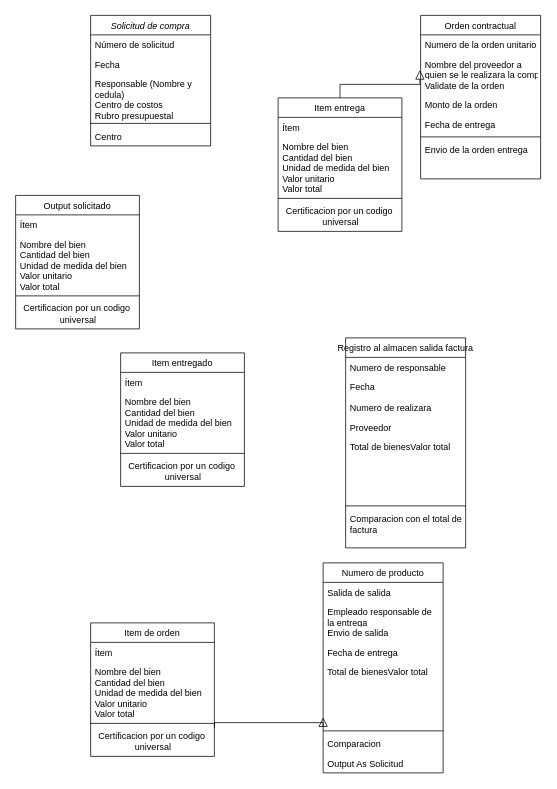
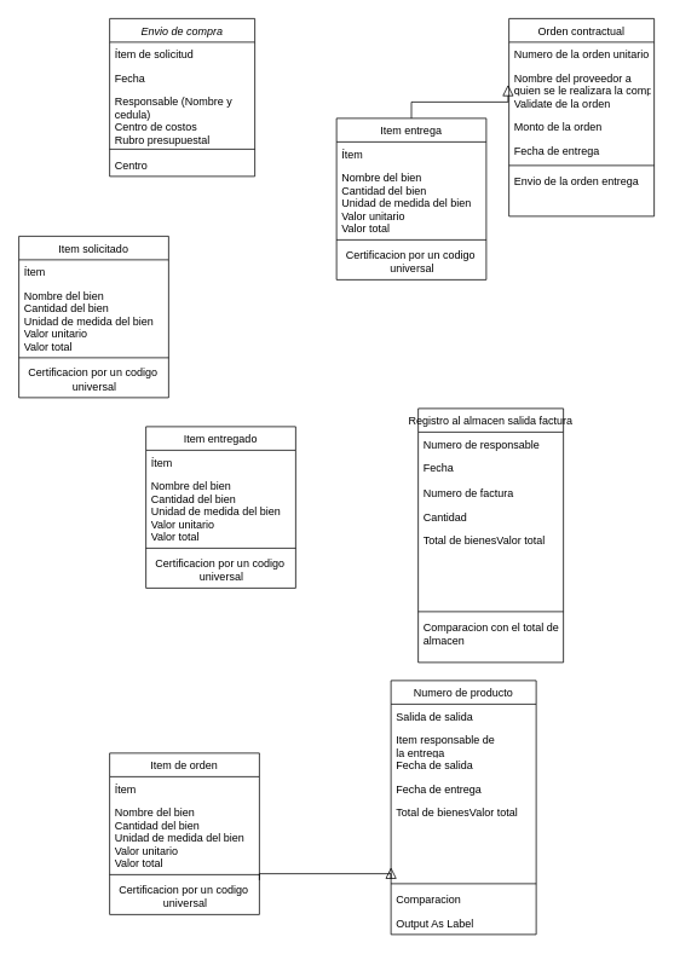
- <mxCell id="2" value="Solicitud de compra" style="swimlane;fontStyle=2;align=center;verticalAlign=top;childLayout=stackLayout;horizontal=1;startSize=26;horizontalStack=0;resizeParent=1;resizeLast=0;collapsible=1;marginBottom=0;rounded=0;shadow=0;strokeWidth=1;" parent="1" vertex="1"><mxGeometry x="120" y="20" width="160" height="174" as="geometry"><mxRectangle x="230" y="140" width="160" height="26" as="alternateBounds" /></mxGeometry></mxCell>
+ <mxCell id="2" value="Envio de compra" style="swimlane;fontStyle=2;align=center;verticalAlign=top;childLayout=stackLayout;horizontal=1;startSize=26;horizontalStack=0;resizeParent=1;resizeLast=0;collapsible=1;marginBottom=0;rounded=0;shadow=0;strokeWidth=1;" parent="1" vertex="1"><mxGeometry x="120" y="20" width="160" height="174" as="geometry"><mxRectangle x="230" y="140" width="160" height="26" as="alternateBounds" /></mxGeometry></mxCell>
- <mxCell id="3" value="Número de solicitud" style="text;align=left;verticalAlign=top;spacingLeft=4;spacingRight=4;overflow=hidden;rotatable=0;points=[[0,0.5],[1,0.5]];portConstraint=eastwest;" parent="2" vertex="1"><mxGeometry y="26" width="160" height="26" as="geometry" /></mxCell>
+ <mxCell id="3" value="Ítem de solicitud" style="text;align=left;verticalAlign=top;spacingLeft=4;spacingRight=4;overflow=hidden;rotatable=0;points=[[0,0.5],[1,0.5]];portConstraint=eastwest;" parent="2" vertex="1"><mxGeometry y="26" width="160" height="26" as="geometry" /></mxCell>
- <mxCell id="8" value="Output solicitado" style="swimlane;fontStyle=0;align=center;verticalAlign=top;childLayout=stackLayout;horizontal=1;startSize=26;horizontalStack=0;resizeParent=1;resizeLast=0;collapsible=1;marginBottom=0;rounded=0;shadow=0;strokeWidth=1;" parent="1" vertex="1"><mxGeometry x="20" y="260" width="165" height="178" as="geometry"><mxRectangle x="130" y="380" width="160" height="26" as="alternateBounds" /></mxGeometry></mxCell>
+ <mxCell id="8" value="Item solicitado" style="swimlane;fontStyle=0;align=center;verticalAlign=top;childLayout=stackLayout;horizontal=1;startSize=26;horizontalStack=0;resizeParent=1;resizeLast=0;collapsible=1;marginBottom=0;rounded=0;shadow=0;strokeWidth=1;" parent="1" vertex="1"><mxGeometry x="20" y="260" width="165" height="178" as="geometry"><mxRectangle x="130" y="380" width="160" height="26" as="alternateBounds" /></mxGeometry></mxCell>
- <mxCell id="30" value="Numero de realizara" style="text;align=left;verticalAlign=top;spacingLeft=4;spacingRight=4;overflow=hidden;rotatable=0;points=[[0,0.5],[1,0.5]];portConstraint=eastwest;rounded=0;shadow=0;html=0;" parent="27" vertex="1"><mxGeometry y="80" width="160" height="26" as="geometry" /></mxCell>
+ <mxCell id="30" value="Numero de factura" style="text;align=left;verticalAlign=top;spacingLeft=4;spacingRight=4;overflow=hidden;rotatable=0;points=[[0,0.5],[1,0.5]];portConstraint=eastwest;rounded=0;shadow=0;html=0;" parent="27" vertex="1"><mxGeometry y="80" width="160" height="26" as="geometry" /></mxCell>
- <mxCell id="31" value="Proveedor" style="text;align=left;verticalAlign=top;spacingLeft=4;spacingRight=4;overflow=hidden;rotatable=0;points=[[0,0.5],[1,0.5]];portConstraint=eastwest;rounded=0;shadow=0;html=0;" parent="27" vertex="1"><mxGeometry y="106" width="160" height="26" as="geometry" /></mxCell>
+ <mxCell id="31" value="Cantidad" style="text;align=left;verticalAlign=top;spacingLeft=4;spacingRight=4;overflow=hidden;rotatable=0;points=[[0,0.5],[1,0.5]];portConstraint=eastwest;rounded=0;shadow=0;html=0;" parent="27" vertex="1"><mxGeometry y="106" width="160" height="26" as="geometry" /></mxCell>
- <mxCell id="34" value="Comparacion con el total de &#10;factura" style="text;align=left;verticalAlign=top;spacingLeft=4;spacingRight=4;overflow=hidden;rotatable=0;points=[[0,0.5],[1,0.5]];portConstraint=eastwest;" parent="27" vertex="1"><mxGeometry y="228" width="160" height="42" as="geometry" /></mxCell>
+ <mxCell id="34" value="Comparacion con el total de &#10;almacen" style="text;align=left;verticalAlign=top;spacingLeft=4;spacingRight=4;overflow=hidden;rotatable=0;points=[[0,0.5],[1,0.5]];portConstraint=eastwest;" parent="27" vertex="1"><mxGeometry y="228" width="160" height="42" as="geometry" /></mxCell>
- <mxCell id="42" value="Empleado responsable de &#10;la entrega" style="text;align=left;verticalAlign=top;spacingLeft=4;spacingRight=4;overflow=hidden;rotatable=0;points=[[0,0.5],[1,0.5]];portConstraint=eastwest;rounded=0;shadow=0;html=0;" parent="40" vertex="1"><mxGeometry y="52" width="160" height="28" as="geometry" /></mxCell>
+ <mxCell id="42" value="Item responsable de &#10;la entrega" style="text;align=left;verticalAlign=top;spacingLeft=4;spacingRight=4;overflow=hidden;rotatable=0;points=[[0,0.5],[1,0.5]];portConstraint=eastwest;rounded=0;shadow=0;html=0;" parent="40" vertex="1"><mxGeometry y="52" width="160" height="28" as="geometry" /></mxCell>
- <mxCell id="43" value="Envio de salida" style="text;align=left;verticalAlign=top;spacingLeft=4;spacingRight=4;overflow=hidden;rotatable=0;points=[[0,0.5],[1,0.5]];portConstraint=eastwest;rounded=0;shadow=0;html=0;" parent="40" vertex="1"><mxGeometry y="80" width="160" height="26" as="geometry" /></mxCell>
+ <mxCell id="43" value="Fecha de salida" style="text;align=left;verticalAlign=top;spacingLeft=4;spacingRight=4;overflow=hidden;rotatable=0;points=[[0,0.5],[1,0.5]];portConstraint=eastwest;rounded=0;shadow=0;html=0;" parent="40" vertex="1"><mxGeometry y="80" width="160" height="26" as="geometry" /></mxCell>
- <mxCell id="48" value="Output As Solicitud" style="text;align=left;verticalAlign=top;spacingLeft=4;spacingRight=4;overflow=hidden;rotatable=0;points=[[0,0.5],[1,0.5]];portConstraint=eastwest;" parent="40" vertex="1"><mxGeometry y="254" width="160" height="26" as="geometry" /></mxCell>
+ <mxCell id="48" value="Output As Label" style="text;align=left;verticalAlign=top;spacingLeft=4;spacingRight=4;overflow=hidden;rotatable=0;points=[[0,0.5],[1,0.5]];portConstraint=eastwest;" parent="40" vertex="1"><mxGeometry y="254" width="160" height="26" as="geometry" /></mxCell>
